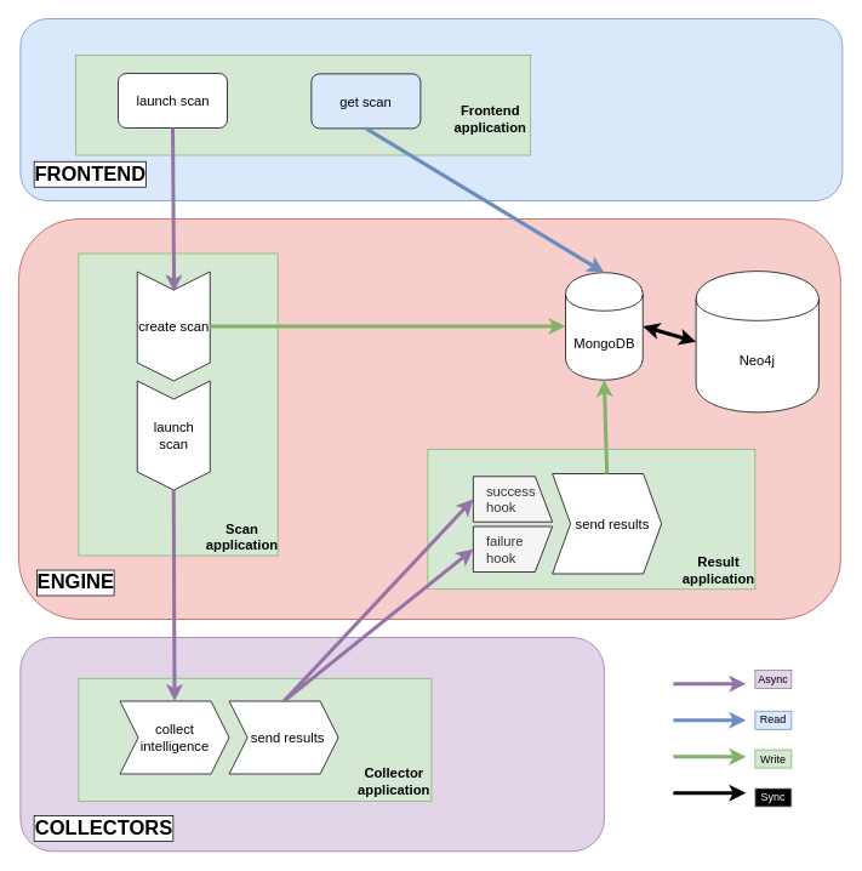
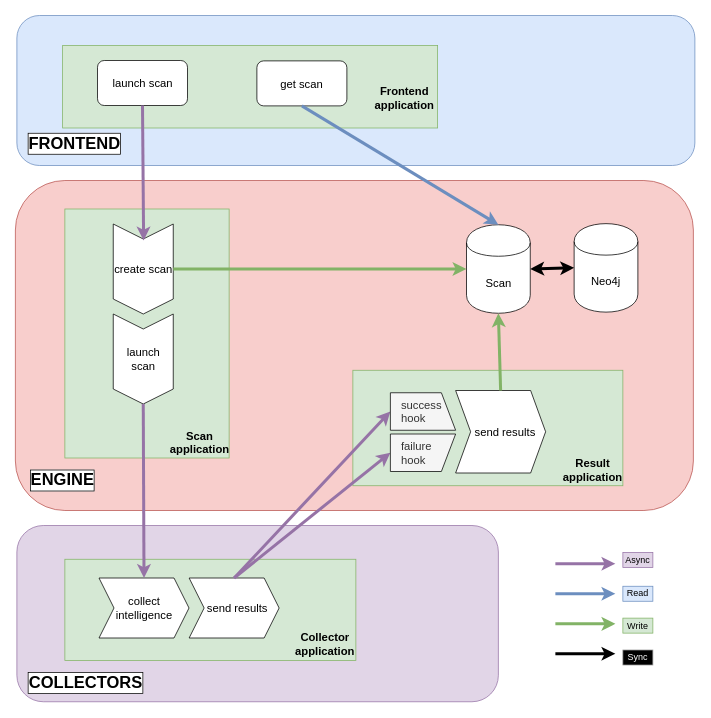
- <mxCell id="27" value="get scan" style="rounded=1;whiteSpace=wrap;html=1;strokeWidth=1;strokeColor=#000000;fontSize=15;fillColor=#dae8fc;" vertex="1" parent="1"><mxGeometry x="342" y="80.5" width="120" height="60" as="geometry" /></mxCell>
+ <mxCell id="27" value="get scan" style="rounded=1;whiteSpace=wrap;html=1;strokeWidth=1;strokeColor=#000000;fontSize=15;" vertex="1" parent="1"><mxGeometry x="342" y="80.5" width="120" height="60" as="geometry" /></mxCell>
- <mxCell id="10" value="MongoDB" style="shape=cylinder;whiteSpace=wrap;html=1;boundedLbl=1;backgroundOutline=1;fontSize=15;" vertex="1" parent="1"><mxGeometry x="621.5" y="299" width="85" height="118" as="geometry" /></mxCell>
+ <mxCell id="10" value="Scan" style="shape=cylinder;whiteSpace=wrap;html=1;boundedLbl=1;backgroundOutline=1;fontSize=15;" vertex="1" parent="1"><mxGeometry x="621.5" y="299" width="85" height="118" as="geometry" /></mxCell>
- <mxCell id="26" value="Neo4j" style="shape=cylinder;whiteSpace=wrap;html=1;boundedLbl=1;backgroundOutline=1;fontSize=15;" vertex="1" parent="1"><mxGeometry x="765" y="297.5" width="135" height="155" as="geometry" /></mxCell>
+ <mxCell id="26" value="Neo4j" style="shape=cylinder;whiteSpace=wrap;html=1;boundedLbl=1;backgroundOutline=1;fontSize=15;" vertex="1" parent="1"><mxGeometry x="765" y="297.5" width="85" height="118" as="geometry" /></mxCell>
